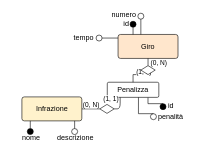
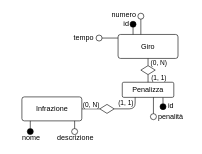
- <mxCell id="2" value="Giro" style="rounded=1;arcSize=10;whiteSpace=wrap;html=1;align=center;fillColor=#ffe6cc;" parent="1" vertex="1"><mxGeometry x="196" y="57" width="100" height="40" as="geometry" /></mxCell>
+ <mxCell id="2" value="Giro" style="rounded=1;arcSize=10;whiteSpace=wrap;html=1;align=center;" parent="1" vertex="1"><mxGeometry x="196" y="57" width="100" height="40" as="geometry" /></mxCell>
- <mxCell id="24" value="Penalizza" style="rounded=1;arcSize=10;whiteSpace=wrap;html=1;align=center;" parent="1" vertex="1"><mxGeometry x="178" y="136.75" width="86" height="25.25" as="geometry" /></mxCell>
+ <mxCell id="24" value="Penalizza" style="rounded=1;arcSize=10;whiteSpace=wrap;html=1;align=center;" parent="1" vertex="1"><mxGeometry x="203" y="136.75" width="86" height="25.25" as="geometry" /></mxCell>
- <mxCell id="5" value="Infrazione" style="rounded=1;arcSize=10;whiteSpace=wrap;html=1;align=center;fillColor=#fff2cc;" parent="1" vertex="1"><mxGeometry x="35.5" y="161.22" width="100" height="40" as="geometry" /></mxCell>
+ <mxCell id="5" value="Infrazione" style="rounded=1;arcSize=10;whiteSpace=wrap;html=1;align=center;" parent="1" vertex="1"><mxGeometry x="35.5" y="161.22" width="100" height="40" as="geometry" /></mxCell>
